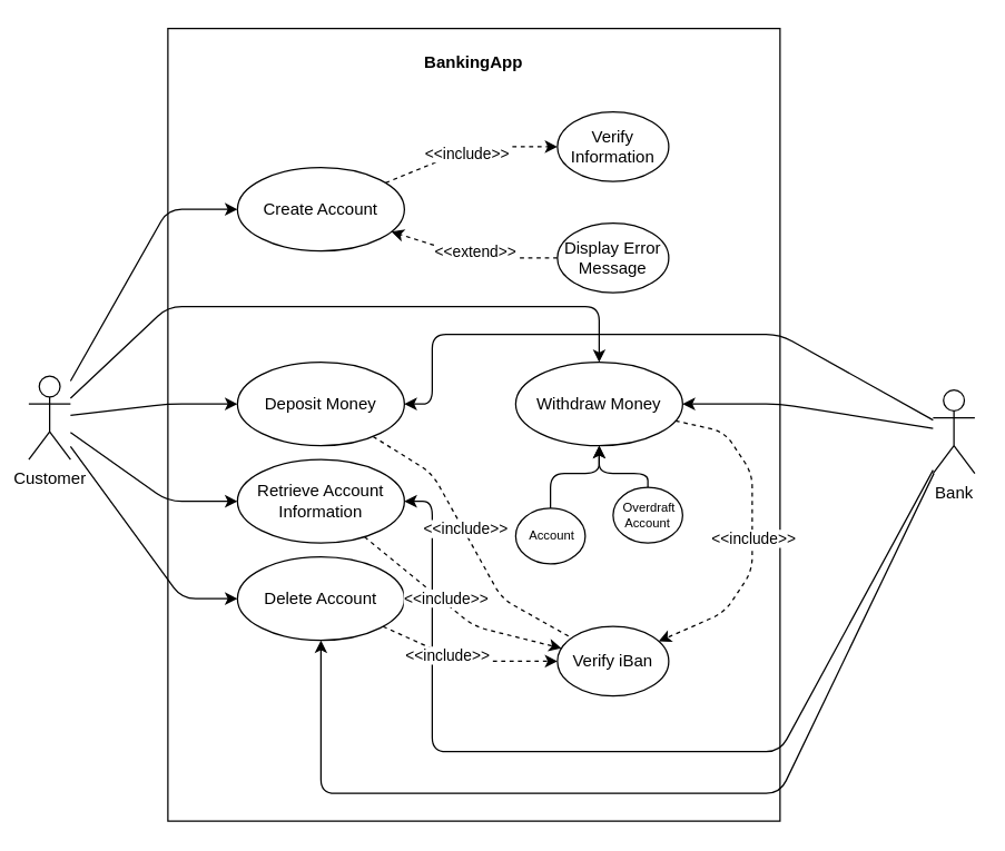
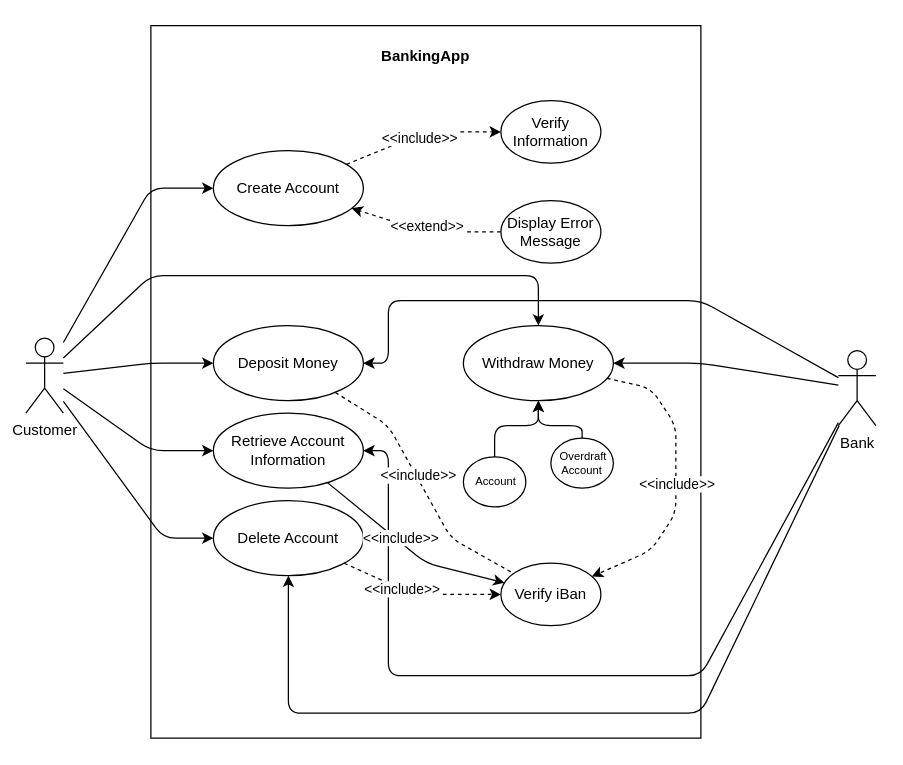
- <mxCell id="26" style="edgeStyle=none;html=1;dashed=1;" parent="1" source="28" target="29" edge="1"><mxGeometry relative="1" as="geometry"><Array as="points"><mxPoint x="340" y="450" /></Array></mxGeometry></mxCell>
+ <mxCell id="26" style="edgeStyle=none;html=1;dashed=0;" parent="1" source="28" target="29" edge="1"><mxGeometry relative="1" as="geometry"><Array as="points"><mxPoint x="340" y="450" /></Array></mxGeometry></mxCell>
